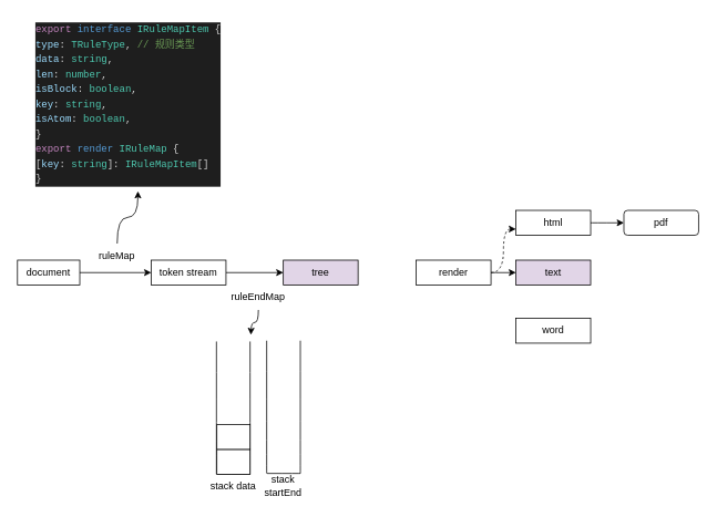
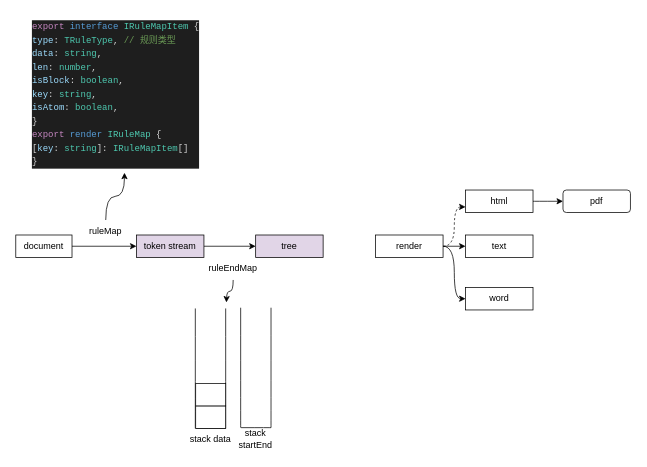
- <mxCell id="5" value="token stream" style="rounded=0;whiteSpace=wrap;html=1;" parent="1" vertex="1"><mxGeometry x="181" y="313" width="90" height="30" as="geometry" /></mxCell>
+ <mxCell id="5" value="token stream" style="rounded=0;whiteSpace=wrap;html=1;fillColor=#e1d5e7;" parent="1" vertex="1"><mxGeometry x="181" y="313" width="90" height="30" as="geometry" /></mxCell>
- <mxCell id="16" value="text" style="rounded=0;whiteSpace=wrap;html=1;fillColor=#e1d5e7;" parent="1" vertex="1"><mxGeometry x="620" y="313" width="90" height="30" as="geometry" /></mxCell>
+ <mxCell id="16" value="text" style="rounded=0;whiteSpace=wrap;html=1;" parent="1" vertex="1"><mxGeometry x="620" y="313" width="90" height="30" as="geometry" /></mxCell>
+ <mxCell id="9" style="edgeStyle=orthogonalEdgeStyle;curved=1;html=1;exitX=1;exitY=0.5;exitDx=0;exitDy=0;entryX=0;entryY=0.5;entryDx=0;entryDy=0;" parent="1" source="10" target="18" edge="1"><mxGeometry relative="1" as="geometry" /></mxCell>
